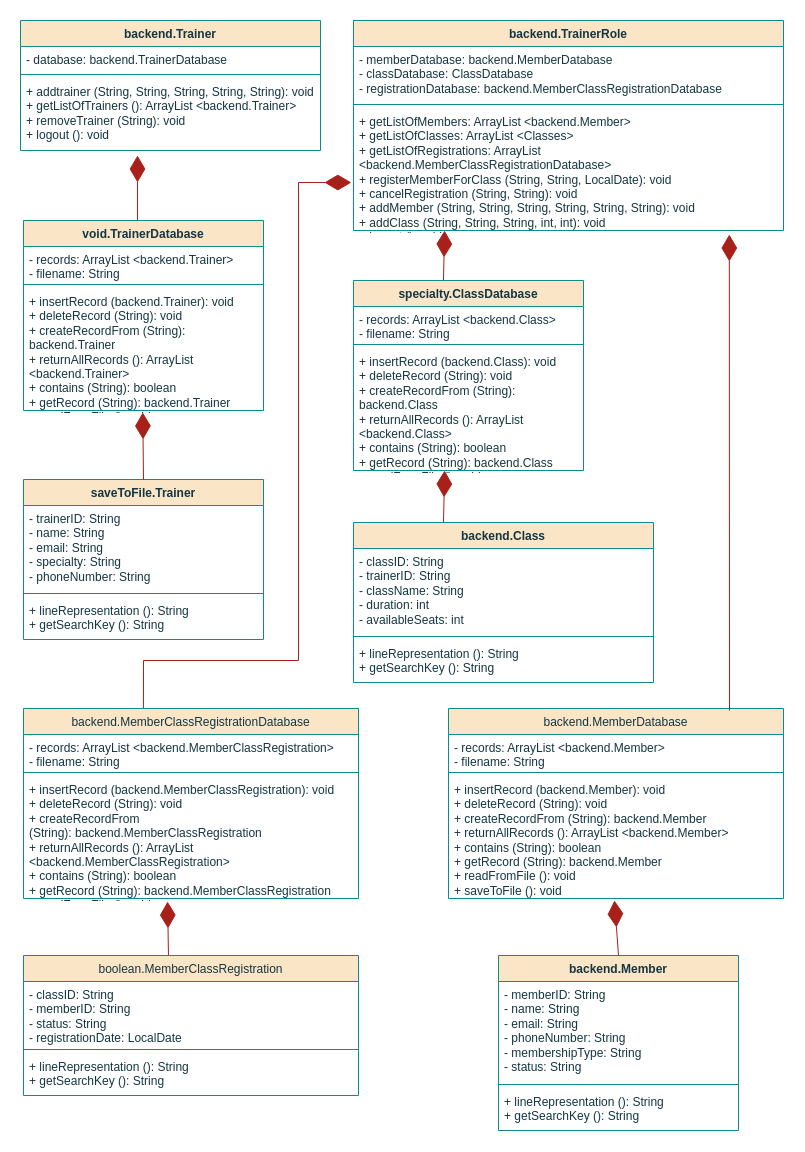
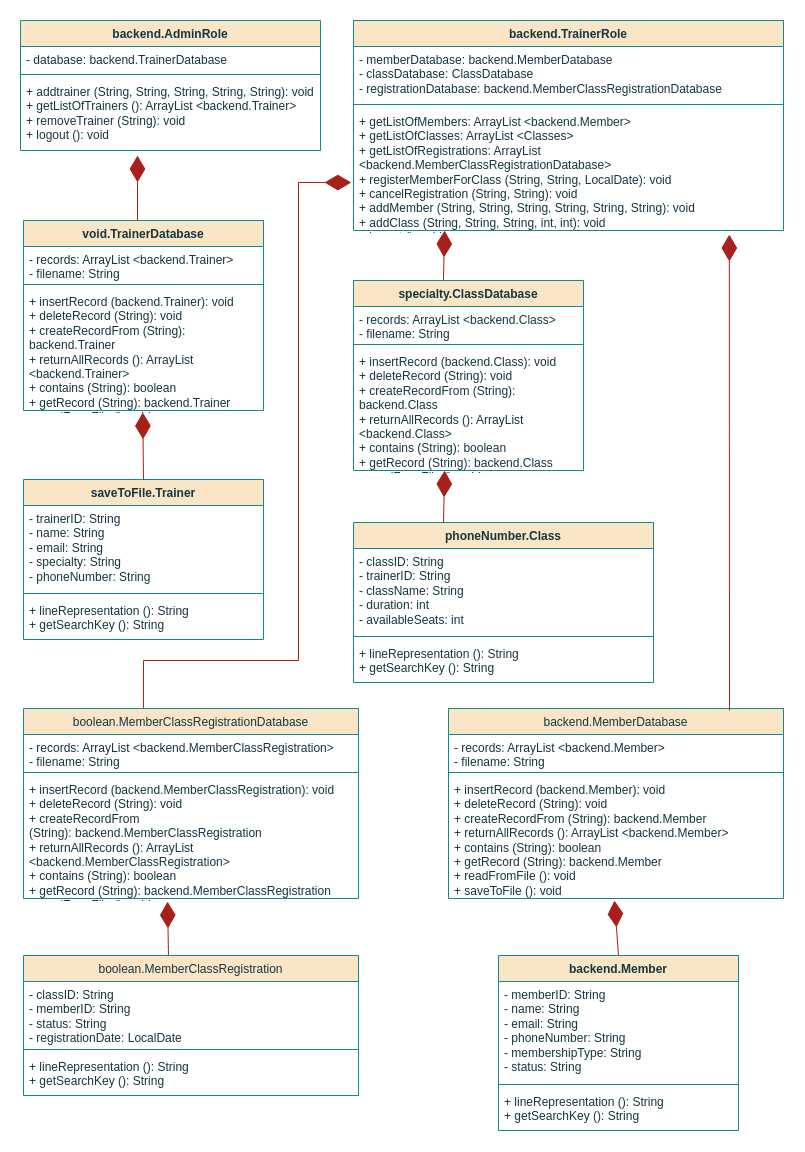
- <mxCell id="2" value="backend.Trainer" style="swimlane;fontStyle=1;align=center;verticalAlign=top;childLayout=stackLayout;horizontal=1;startSize=26;horizontalStack=0;resizeParent=1;resizeParentMax=0;resizeLast=0;collapsible=1;marginBottom=0;whiteSpace=wrap;html=1;labelBackgroundColor=none;fillColor=#FAE5C7;strokeColor=#0F8B8D;fontColor=#143642;" vertex="1" parent="1"><mxGeometry x="20" y="20" width="300" height="130" as="geometry" /></mxCell>
+ <mxCell id="2" value="backend.AdminRole" style="swimlane;fontStyle=1;align=center;verticalAlign=top;childLayout=stackLayout;horizontal=1;startSize=26;horizontalStack=0;resizeParent=1;resizeParentMax=0;resizeLast=0;collapsible=1;marginBottom=0;whiteSpace=wrap;html=1;labelBackgroundColor=none;fillColor=#FAE5C7;strokeColor=#0F8B8D;fontColor=#143642;" vertex="1" parent="1"><mxGeometry x="20" y="20" width="300" height="130" as="geometry" /></mxCell>
- <mxCell id="25" value="backend.Class" style="swimlane;fontStyle=1;align=center;verticalAlign=top;childLayout=stackLayout;horizontal=1;startSize=26;horizontalStack=0;resizeParent=1;resizeParentMax=0;resizeLast=0;collapsible=1;marginBottom=0;whiteSpace=wrap;html=1;labelBackgroundColor=none;fillColor=#FAE5C7;strokeColor=#0F8B8D;fontColor=#143642;" vertex="1" parent="1"><mxGeometry x="353" y="522" width="300" height="160" as="geometry" /></mxCell>
+ <mxCell id="25" value="phoneNumber.Class" style="swimlane;fontStyle=1;align=center;verticalAlign=top;childLayout=stackLayout;horizontal=1;startSize=26;horizontalStack=0;resizeParent=1;resizeParentMax=0;resizeLast=0;collapsible=1;marginBottom=0;whiteSpace=wrap;html=1;labelBackgroundColor=none;fillColor=#FAE5C7;strokeColor=#0F8B8D;fontColor=#143642;" vertex="1" parent="1"><mxGeometry x="353" y="522" width="300" height="160" as="geometry" /></mxCell>
- <mxCell id="31" value="&lt;span style=&quot;font-weight: 400; text-align: left;&quot;&gt;backend.MemberClassRegistrationDatabase&lt;/span&gt;" style="swimlane;fontStyle=1;align=center;verticalAlign=top;childLayout=stackLayout;horizontal=1;startSize=26;horizontalStack=0;resizeParent=1;resizeParentMax=0;resizeLast=0;collapsible=1;marginBottom=0;whiteSpace=wrap;html=1;labelBackgroundColor=none;fillColor=#FAE5C7;strokeColor=#0F8B8D;fontColor=#143642;" vertex="1" parent="1"><mxGeometry x="23" y="708" width="335" height="190" as="geometry" /></mxCell>
+ <mxCell id="31" value="&lt;span style=&quot;font-weight: 400; text-align: left;&quot;&gt;boolean.MemberClassRegistrationDatabase&lt;/span&gt;" style="swimlane;fontStyle=1;align=center;verticalAlign=top;childLayout=stackLayout;horizontal=1;startSize=26;horizontalStack=0;resizeParent=1;resizeParentMax=0;resizeLast=0;collapsible=1;marginBottom=0;whiteSpace=wrap;html=1;labelBackgroundColor=none;fillColor=#FAE5C7;strokeColor=#0F8B8D;fontColor=#143642;" vertex="1" parent="1"><mxGeometry x="23" y="708" width="335" height="190" as="geometry" /></mxCell>
